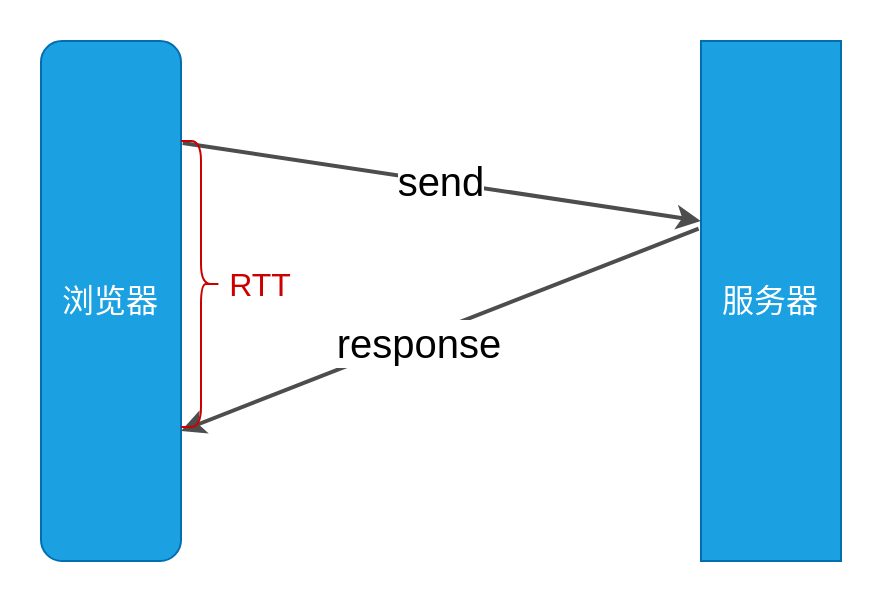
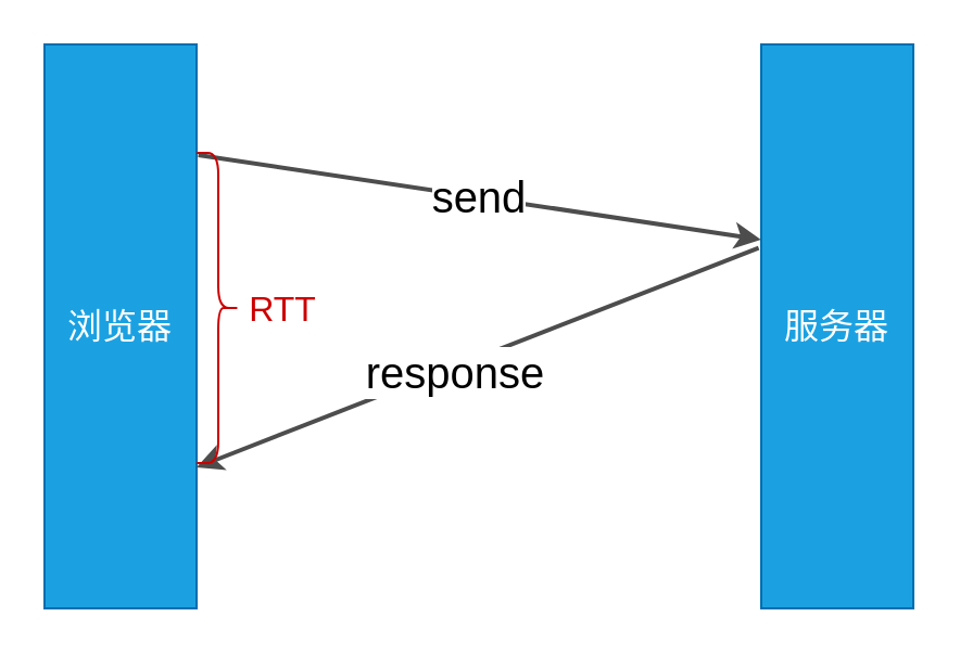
- <mxCell id="2" value="浏览器" style="rounded=1;whiteSpace=wrap;html=1;fillColor=#1ba1e2;fontColor=#ffffff;strokeColor=#006EAF;fontSize=16;" vertex="1" parent="1"><mxGeometry x="20" y="20" width="70" height="260" as="geometry" /></mxCell>
+ <mxCell id="2" value="浏览器" style="whiteSpace=wrap;html=1;fillColor=#1ba1e2;fontColor=#ffffff;strokeColor=#006EAF;fontSize=16;rounded=0;" vertex="1" parent="1"><mxGeometry x="20" y="20" width="70" height="260" as="geometry" /></mxCell>
